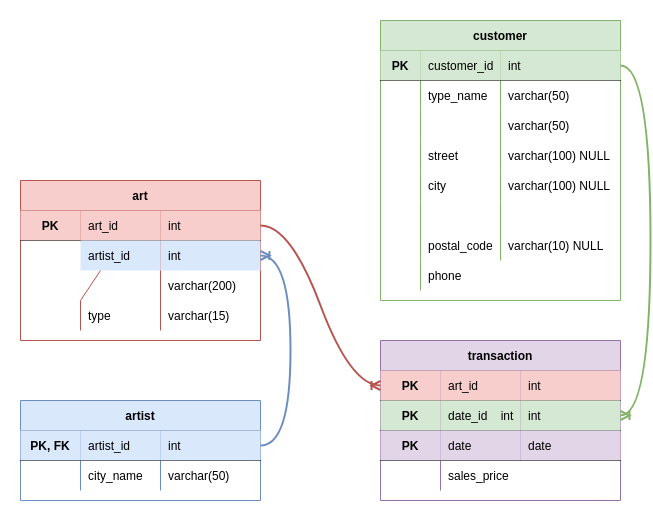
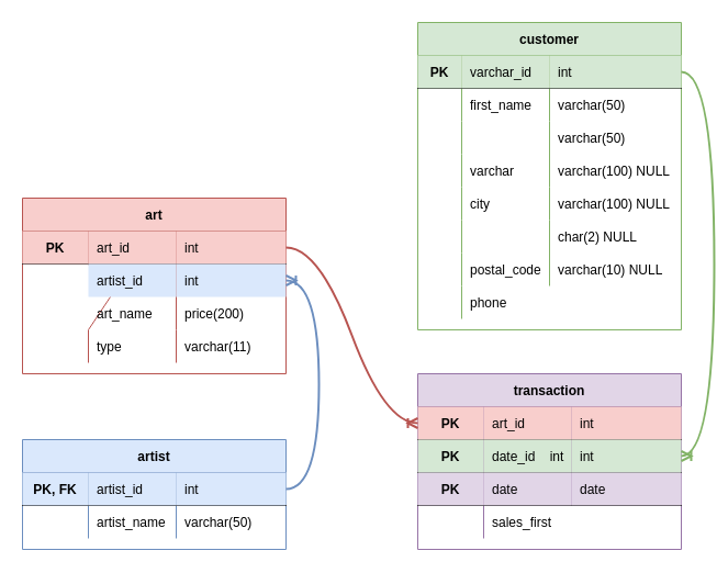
- <mxCell id="14" value="customer_id" style="shape=partialRectangle;overflow=hidden;connectable=0;fillColor=#d5e8d4;top=0;left=0;bottom=0;right=0;align=left;spacingLeft=6;fontStyle=0;strokeColor=#82b366;" parent="12" vertex="1"><mxGeometry x="40" width="80" height="30" as="geometry"><mxRectangle width="80" height="30" as="alternateBounds" /></mxGeometry></mxCell>
+ <mxCell id="14" value="varchar_id" style="shape=partialRectangle;overflow=hidden;connectable=0;fillColor=#d5e8d4;top=0;left=0;bottom=0;right=0;align=left;spacingLeft=6;fontStyle=0;strokeColor=#82b366;" parent="12" vertex="1"><mxGeometry x="40" width="80" height="30" as="geometry"><mxRectangle width="80" height="30" as="alternateBounds" /></mxGeometry></mxCell>
- <mxCell id="18" value="type_name" style="shape=partialRectangle;overflow=hidden;connectable=0;fillColor=none;top=0;left=0;bottom=0;right=0;align=left;spacingLeft=6;" parent="16" vertex="1"><mxGeometry x="40" width="80" height="30" as="geometry"><mxRectangle width="80" height="30" as="alternateBounds" /></mxGeometry></mxCell>
+ <mxCell id="18" value="first_name" style="shape=partialRectangle;overflow=hidden;connectable=0;fillColor=none;top=0;left=0;bottom=0;right=0;align=left;spacingLeft=6;" parent="16" vertex="1"><mxGeometry x="40" width="80" height="30" as="geometry"><mxRectangle width="80" height="30" as="alternateBounds" /></mxGeometry></mxCell>
- <mxCell id="25" value="street" style="shape=partialRectangle;overflow=hidden;connectable=0;fillColor=none;top=0;left=0;bottom=0;right=0;align=left;spacingLeft=6;" parent="23" vertex="1"><mxGeometry x="40" width="80" height="30" as="geometry"><mxRectangle width="80" height="30" as="alternateBounds" /></mxGeometry></mxCell>
+ <mxCell id="25" value="varchar" style="shape=partialRectangle;overflow=hidden;connectable=0;fillColor=none;top=0;left=0;bottom=0;right=0;align=left;spacingLeft=6;" parent="23" vertex="1"><mxGeometry x="40" width="80" height="30" as="geometry"><mxRectangle width="80" height="30" as="alternateBounds" /></mxGeometry></mxCell>
+ <mxCell id="33" value="char(2) NULL" style="shape=partialRectangle;overflow=hidden;connectable=0;fillColor=none;top=0;left=0;bottom=0;right=0;align=left;spacingLeft=6;" parent="31" vertex="1"><mxGeometry x="120" width="120" height="30" as="geometry"><mxRectangle width="120" height="30" as="alternateBounds" /></mxGeometry></mxCell>
+ <mxCell id="51" value="art_name" style="shape=partialRectangle;overflow=hidden;connectable=0;fillColor=none;top=0;left=0;bottom=0;right=0;align=left;spacingLeft=6;" parent="49" vertex="1"><mxGeometry x="60" width="80" height="30" as="geometry"><mxRectangle width="80" height="30" as="alternateBounds" /></mxGeometry></mxCell>
- <mxCell id="52" value="varchar(200)" style="shape=partialRectangle;overflow=hidden;connectable=0;fillColor=none;top=0;left=0;bottom=0;right=0;align=left;spacingLeft=6;" parent="49" vertex="1"><mxGeometry x="140" width="100" height="30" as="geometry"><mxRectangle width="100" height="30" as="alternateBounds" /></mxGeometry></mxCell>
+ <mxCell id="52" value="price(200)" style="shape=partialRectangle;overflow=hidden;connectable=0;fillColor=none;top=0;left=0;bottom=0;right=0;align=left;spacingLeft=6;" parent="49" vertex="1"><mxGeometry x="140" width="100" height="30" as="geometry"><mxRectangle width="100" height="30" as="alternateBounds" /></mxGeometry></mxCell>
- <mxCell id="56" value="varchar(15)" style="shape=partialRectangle;overflow=hidden;connectable=0;fillColor=none;top=0;left=0;bottom=0;right=0;align=left;spacingLeft=6;" parent="53" vertex="1"><mxGeometry x="140" width="100" height="30" as="geometry"><mxRectangle width="100" height="30" as="alternateBounds" /></mxGeometry></mxCell>
+ <mxCell id="56" value="varchar(11)" style="shape=partialRectangle;overflow=hidden;connectable=0;fillColor=none;top=0;left=0;bottom=0;right=0;align=left;spacingLeft=6;" parent="53" vertex="1"><mxGeometry x="140" width="100" height="30" as="geometry"><mxRectangle width="100" height="30" as="alternateBounds" /></mxGeometry></mxCell>
- <mxCell id="9" value="city_name" style="shape=partialRectangle;overflow=hidden;connectable=0;fillColor=none;top=0;left=0;bottom=0;right=0;align=left;spacingLeft=6;" parent="7" vertex="1"><mxGeometry x="60" width="80" height="30" as="geometry"><mxRectangle width="80" height="30" as="alternateBounds" /></mxGeometry></mxCell>
+ <mxCell id="9" value="artist_name" style="shape=partialRectangle;overflow=hidden;connectable=0;fillColor=none;top=0;left=0;bottom=0;right=0;align=left;spacingLeft=6;" parent="7" vertex="1"><mxGeometry x="60" width="80" height="30" as="geometry"><mxRectangle width="80" height="30" as="alternateBounds" /></mxGeometry></mxCell>
- <mxCell id="72" value="sales_price" style="shape=partialRectangle;overflow=hidden;connectable=0;fillColor=none;top=0;left=0;bottom=0;right=0;align=left;spacingLeft=6;" parent="70" vertex="1"><mxGeometry x="60" width="80" height="30" as="geometry"><mxRectangle width="80" height="30" as="alternateBounds" /></mxGeometry></mxCell>
+ <mxCell id="72" value="sales_first" style="shape=partialRectangle;overflow=hidden;connectable=0;fillColor=none;top=0;left=0;bottom=0;right=0;align=left;spacingLeft=6;" parent="70" vertex="1"><mxGeometry x="60" width="80" height="30" as="geometry"><mxRectangle width="80" height="30" as="alternateBounds" /></mxGeometry></mxCell>
